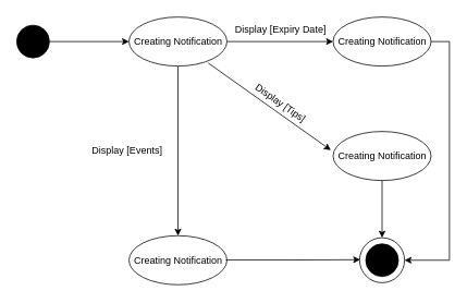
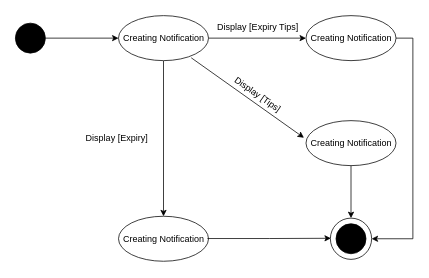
- <mxCell id="17" value="&lt;div&gt;Display [Expiry Date]&lt;/div&gt;" style="text;html=1;align=center;verticalAlign=middle;resizable=0;points=[];autosize=1;strokeColor=none;fillColor=none;" vertex="1" parent="1"><mxGeometry x="277.5" y="20" width="130" height="30" as="geometry" /></mxCell>
+ <mxCell id="17" value="&lt;div&gt;Display [Expiry Tips]&lt;/div&gt;" style="text;html=1;align=center;verticalAlign=middle;resizable=0;points=[];autosize=1;strokeColor=none;fillColor=none;" vertex="1" parent="1"><mxGeometry x="277.5" y="20" width="130" height="30" as="geometry" /></mxCell>
- <mxCell id="18" value="&lt;div&gt;Display [Events]&lt;/div&gt;" style="text;html=1;align=center;verticalAlign=middle;resizable=0;points=[];autosize=1;strokeColor=none;fillColor=none;" vertex="1" parent="1"><mxGeometry x="100" y="168" width="110" height="30" as="geometry" /></mxCell>
+ <mxCell id="18" value="&lt;div&gt;Display [Expiry]&lt;/div&gt;" style="text;html=1;align=center;verticalAlign=middle;resizable=0;points=[];autosize=1;strokeColor=none;fillColor=none;" vertex="1" parent="1"><mxGeometry x="100" y="168" width="110" height="30" as="geometry" /></mxCell>
